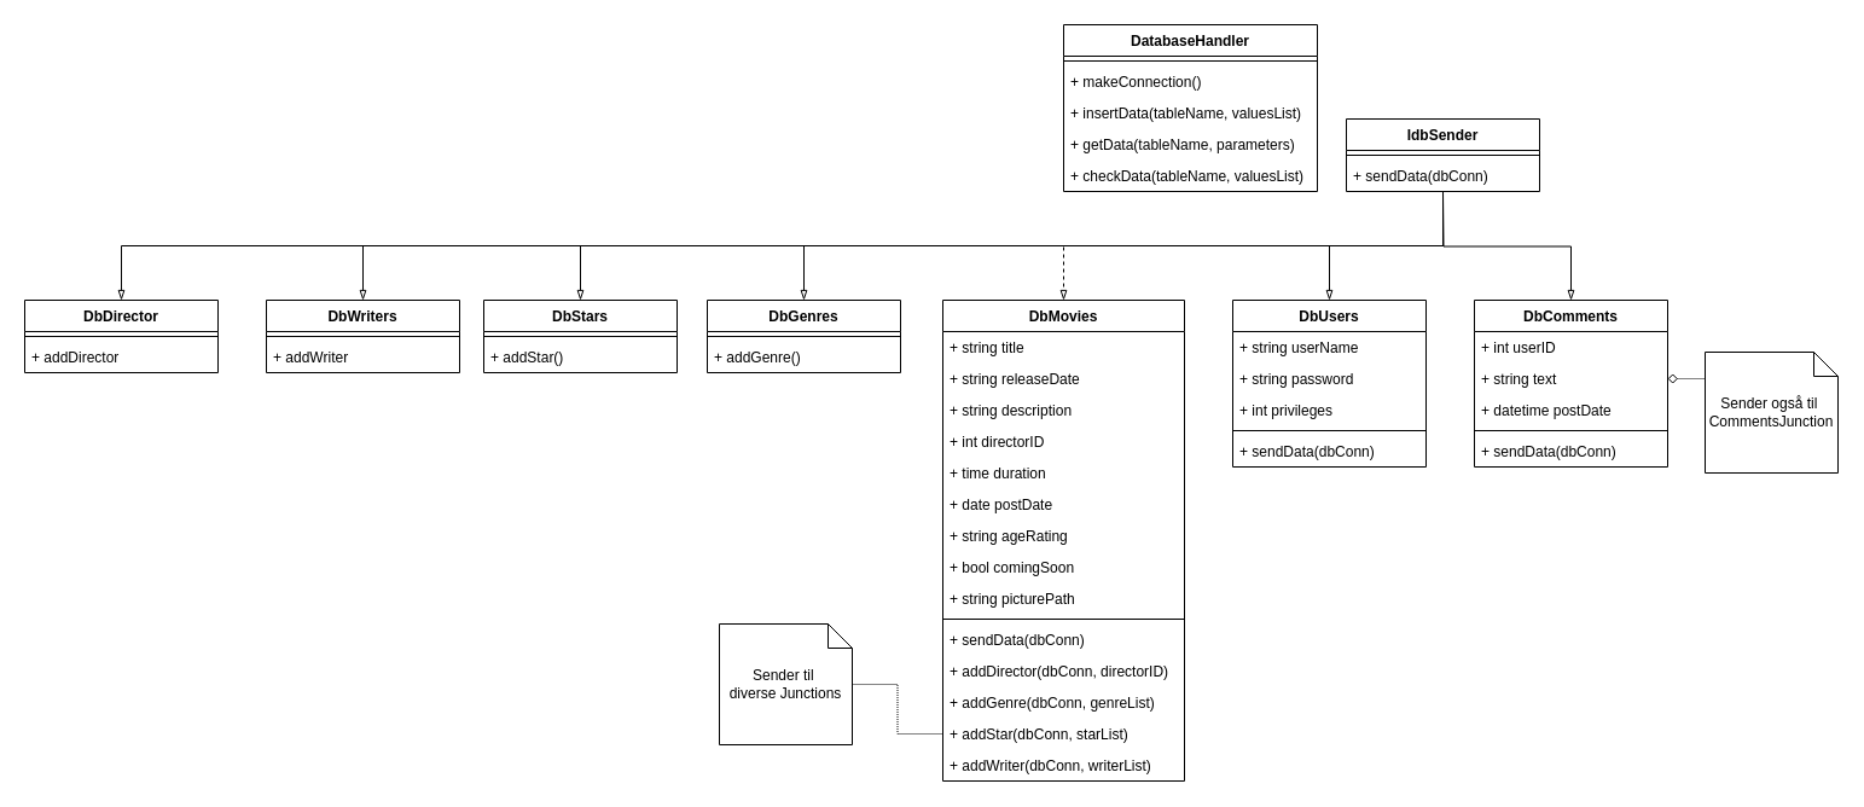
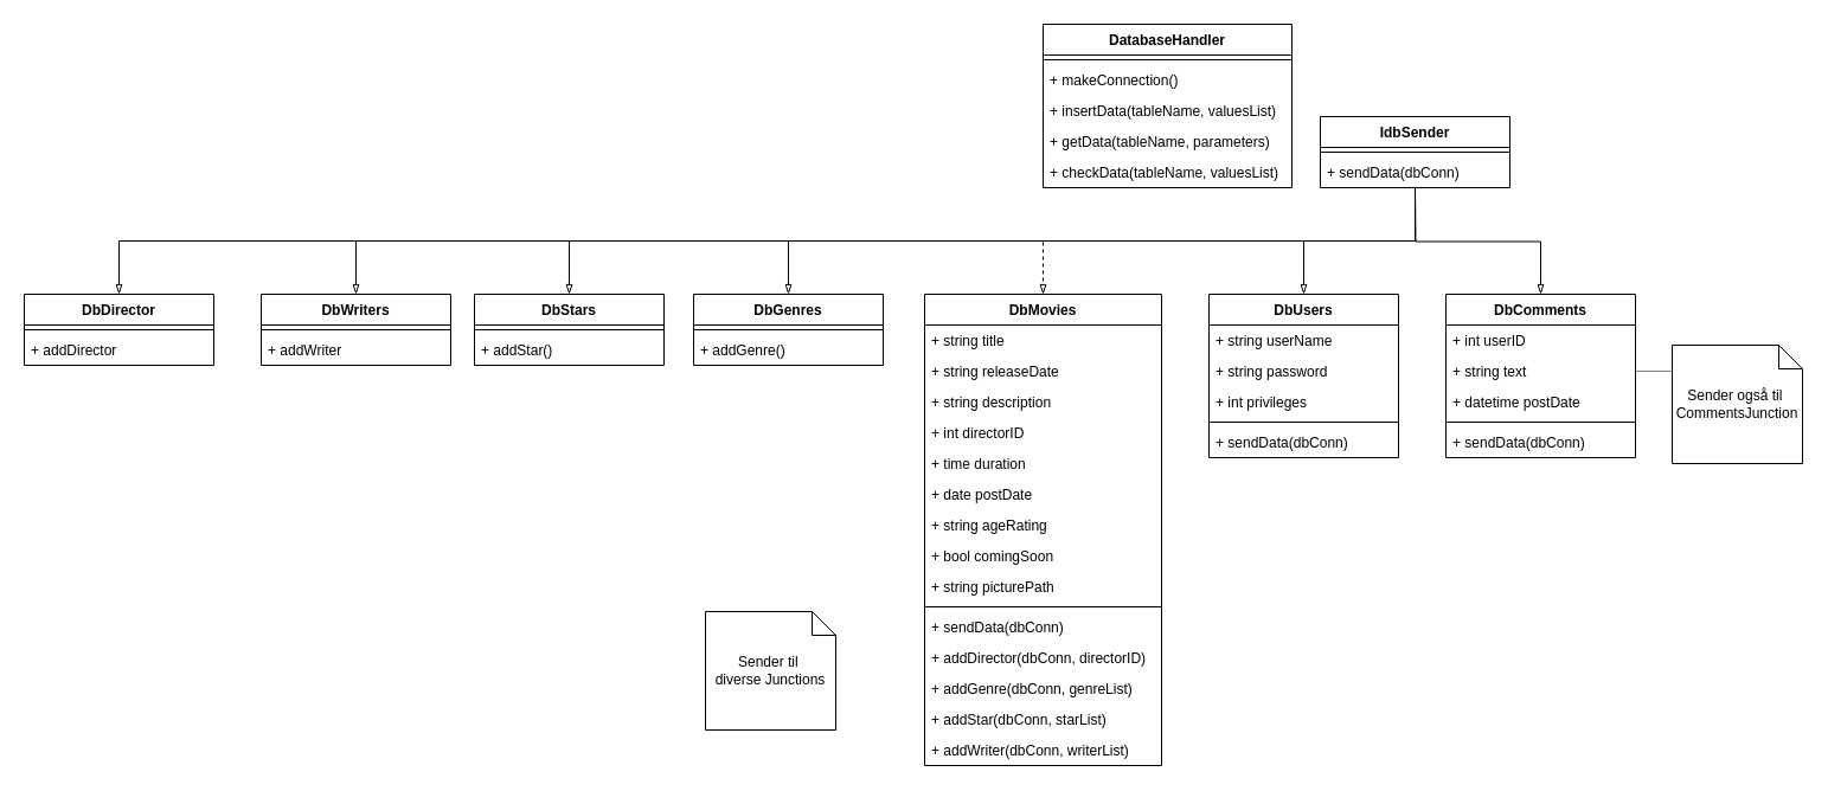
- <mxCell id="26" style="edgeStyle=orthogonalEdgeStyle;rounded=0;orthogonalLoop=1;jettySize=auto;html=1;startArrow=none;startFill=0;endArrow=diamond;endFill=0;dashed=1;dashPattern=1 1;entryX=1;entryY=0.5;entryDx=0;entryDy=0;" edge="1" parent="1" source="27" target="22"><mxGeometry relative="1" as="geometry"><mxPoint x="1391" y="306" as="targetPoint" /><Array as="points"><mxPoint x="1400" y="313" /><mxPoint x="1400" y="313" /></Array></mxGeometry></mxCell>
+ <mxCell id="26" style="edgeStyle=orthogonalEdgeStyle;rounded=0;orthogonalLoop=1;jettySize=auto;html=1;startArrow=none;startFill=0;endArrow=none;endFill=0;dashed=1;dashPattern=1 1;entryX=1;entryY=0.5;entryDx=0;entryDy=0;" edge="1" parent="1" source="27" target="22"><mxGeometry relative="1" as="geometry"><mxPoint x="1391" y="306" as="targetPoint" /><Array as="points"><mxPoint x="1400" y="313" /><mxPoint x="1400" y="313" /></Array></mxGeometry></mxCell>
- <mxCell id="56" style="edgeStyle=orthogonalEdgeStyle;rounded=0;orthogonalLoop=1;jettySize=auto;html=1;entryX=0;entryY=0.5;entryDx=0;entryDy=0;startArrow=none;startFill=0;endArrow=none;endFill=0;dashed=1;dashPattern=1 1;" edge="1" parent="1" source="57" target="42"><mxGeometry relative="1" as="geometry" /></mxCell>
